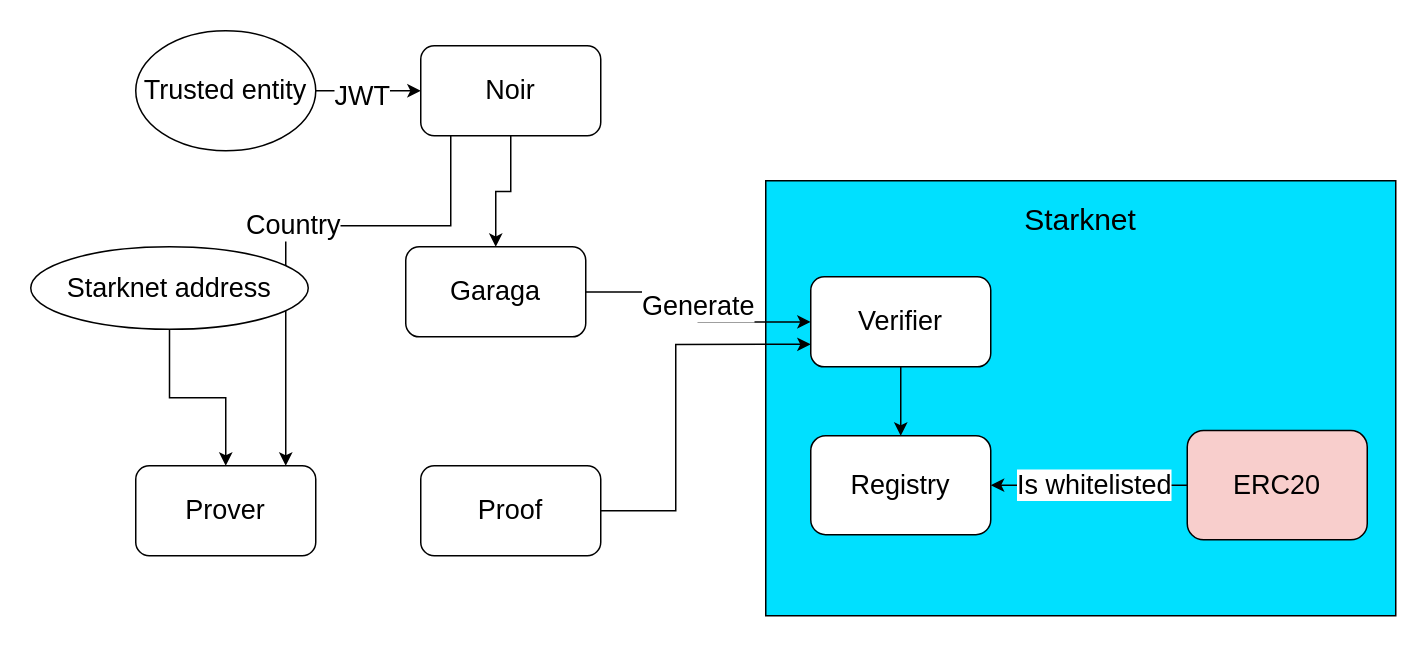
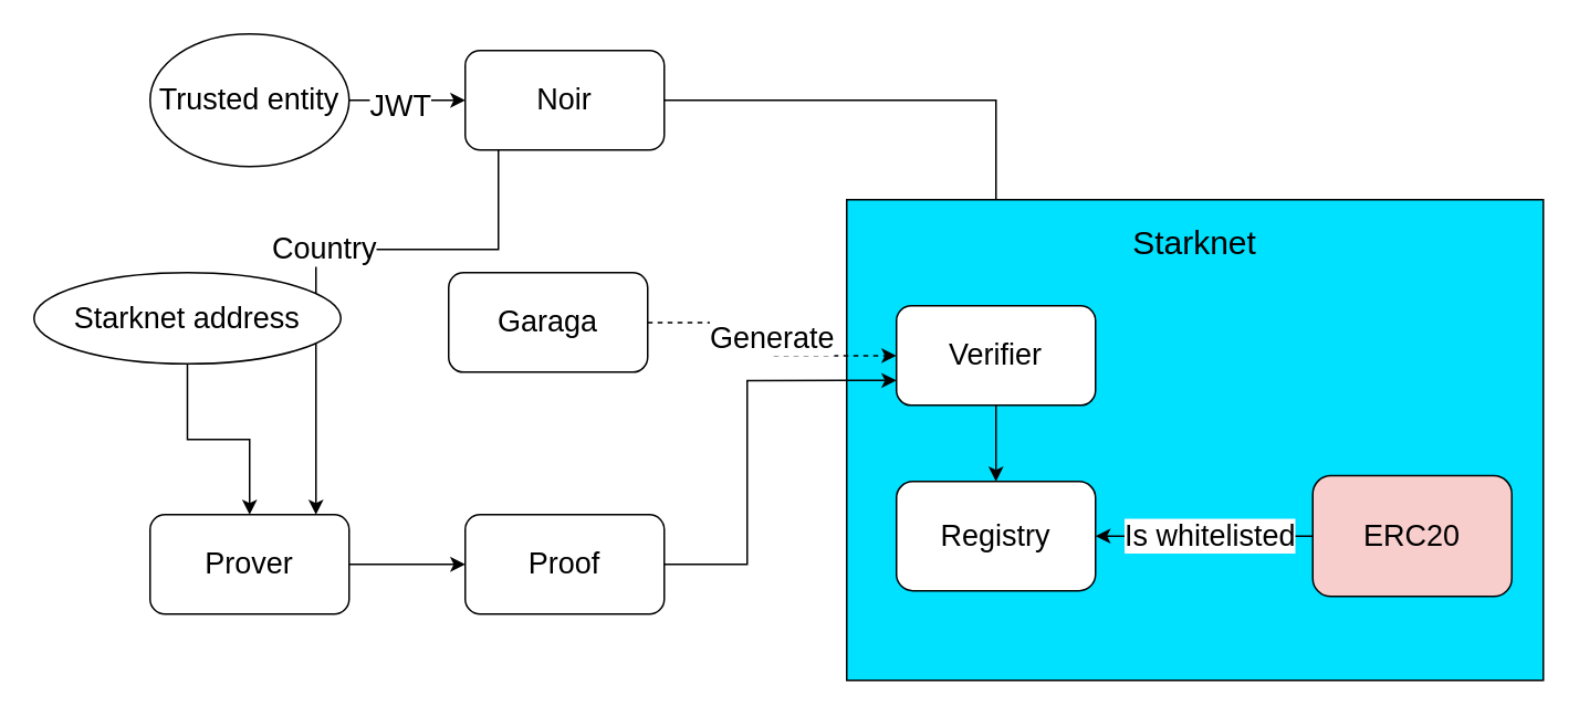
- <mxCell id="3" value="" style="edgeStyle=orthogonalEdgeStyle;rounded=0;orthogonalLoop=1;jettySize=auto;html=1;" parent="1" source="4" target="14" edge="1"><mxGeometry relative="1" as="geometry" /></mxCell>
+ <mxCell id="3" value="" style="edgeStyle=orthogonalEdgeStyle;rounded=0;orthogonalLoop=1;jettySize=auto;html=1;" parent="1" source="4" target="16" edge="1"><mxGeometry relative="1" as="geometry" /></mxCell>
- <mxCell id="13" value="&lt;font style=&quot;font-size: 18px;&quot;&gt;Generate&lt;/font&gt;" style="edgeStyle=orthogonalEdgeStyle;rounded=0;orthogonalLoop=1;jettySize=auto;html=1;" parent="1" source="14" target="16" edge="1"><mxGeometry relative="1" as="geometry" /></mxCell>
+ <mxCell id="13" value="&lt;font style=&quot;font-size: 18px;&quot;&gt;Generate&lt;/font&gt;" style="edgeStyle=orthogonalEdgeStyle;rounded=0;orthogonalLoop=1;jettySize=auto;html=1;dashed=1;" parent="1" source="14" target="16" edge="1"><mxGeometry relative="1" as="geometry" /></mxCell>
+ <mxCell id="8" value="" style="edgeStyle=orthogonalEdgeStyle;rounded=0;orthogonalLoop=1;jettySize=auto;html=1;" parent="1" source="9" target="12" edge="1"><mxGeometry relative="1" as="geometry" /></mxCell>
